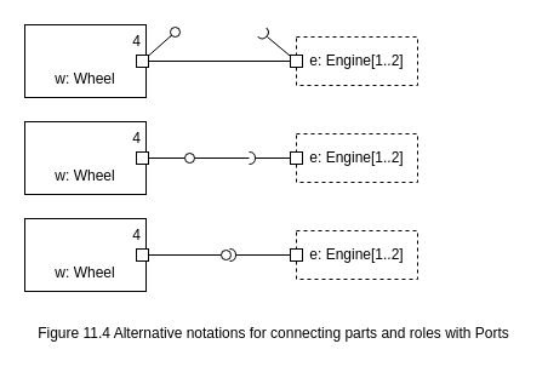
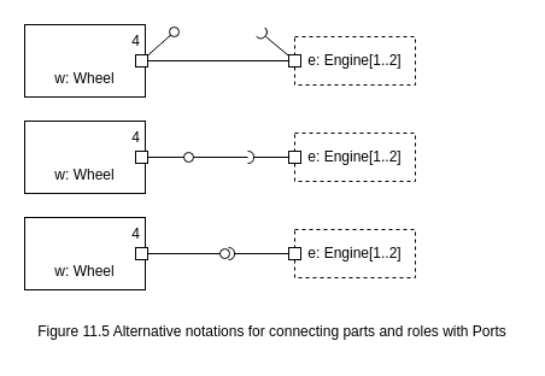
- <mxCell id="33" value="Figure 11.4 Alternative notations for connecting parts and roles with Ports" style="text;html=1;align=center;verticalAlign=middle;resizable=0;points=[];autosize=1;strokeColor=none;fillColor=none;" vertex="1" parent="1"><mxGeometry x="20" y="260" width="410" height="30" as="geometry" /></mxCell>
+ <mxCell id="33" value="Figure 11.5 Alternative notations for connecting parts and roles with Ports" style="text;html=1;align=center;verticalAlign=middle;resizable=0;points=[];autosize=1;strokeColor=none;fillColor=none;" vertex="1" parent="1"><mxGeometry x="20" y="260" width="410" height="30" as="geometry" /></mxCell>
